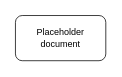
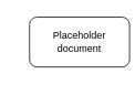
- <mxCell id="2" value="Placeholder document" style="rounded=1;whiteSpace=wrap;html=1;" parent="1" vertex="1"><mxGeometry x="20" y="20" width="120" height="60" as="geometry" /></mxCell>
+ <mxCell id="2" value="Placeholder document" style="rounded=1;whiteSpace=wrap;html=1;" parent="1" vertex="1"><mxGeometry x="35" y="20" width="120" height="60" as="geometry" /></mxCell>
